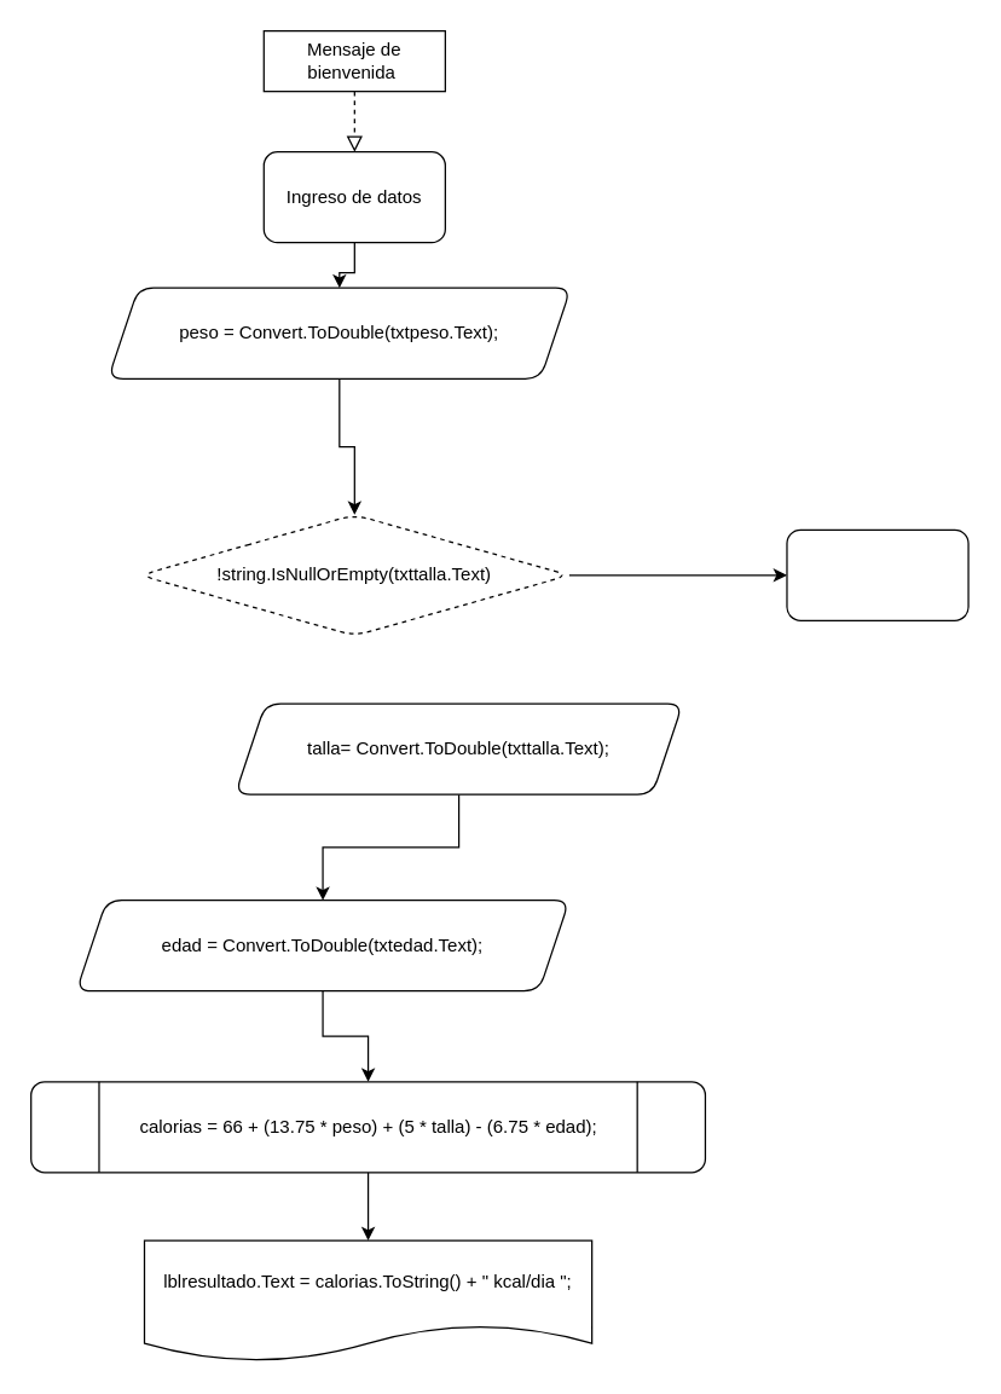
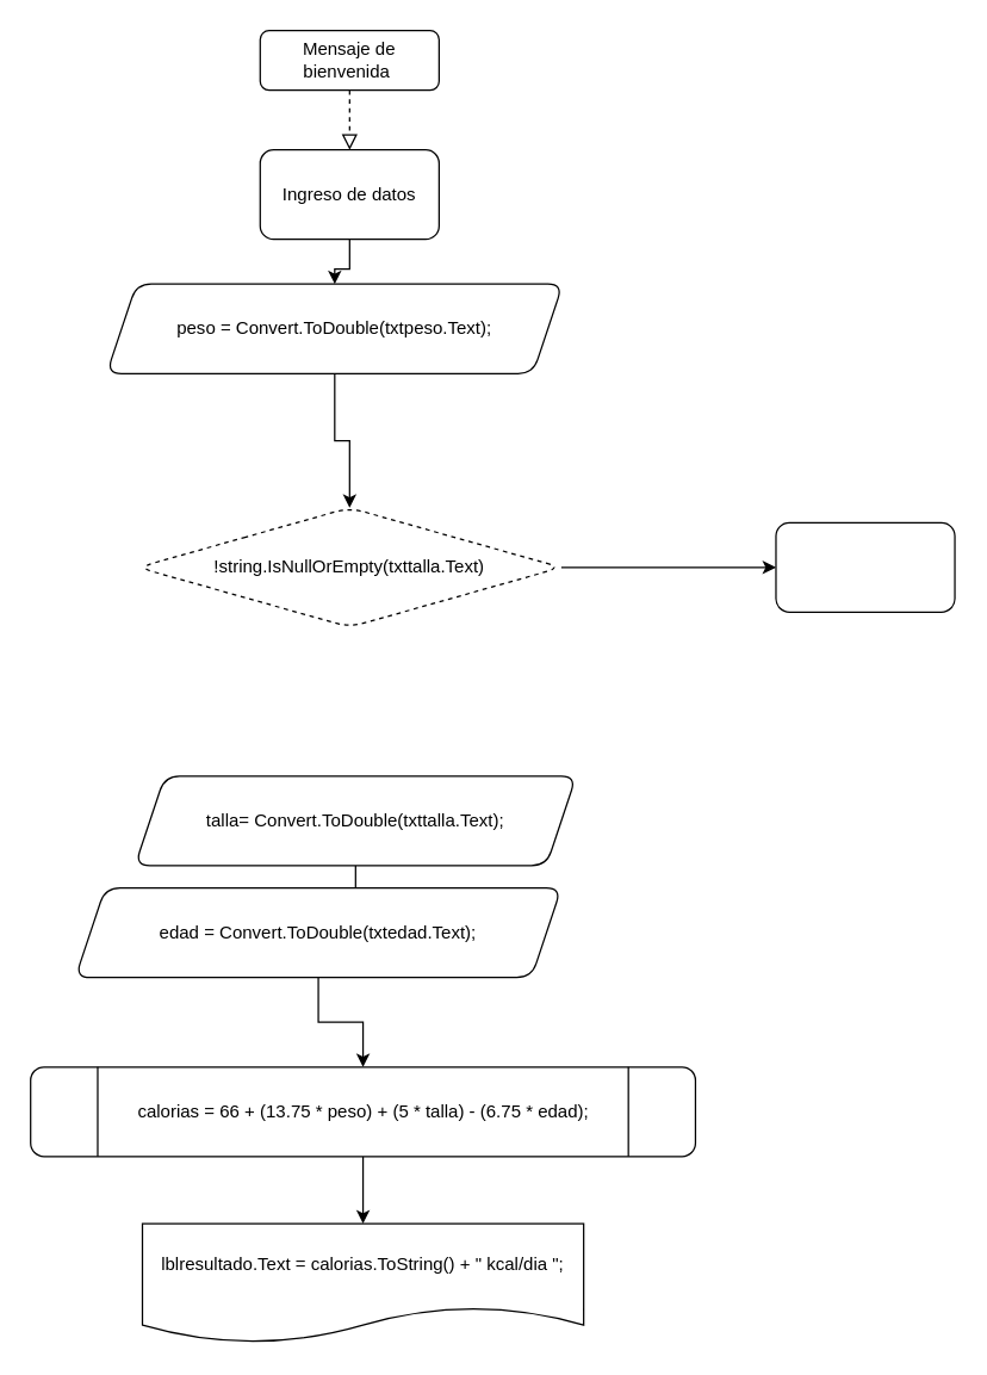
- <mxCell id="2" value="Mensaje de bienvenida&amp;nbsp;" style="whiteSpace=wrap;html=1;fontSize=12;glass=0;strokeWidth=1;shadow=0;rounded=0;" parent="1" vertex="1"><mxGeometry x="174" y="20" width="120" height="40" as="geometry" /></mxCell>
+ <mxCell id="2" value="Mensaje de bienvenida&amp;nbsp;" style="rounded=1;whiteSpace=wrap;html=1;fontSize=12;glass=0;strokeWidth=1;shadow=0;" parent="1" vertex="1"><mxGeometry x="174" y="20" width="120" height="40" as="geometry" /></mxCell>
- <mxCell id="9" value="talla= Convert.ToDouble(txttalla.Text);" style="shape=parallelogram;perimeter=parallelogramPerimeter;whiteSpace=wrap;html=1;fixedSize=1;rounded=1;" vertex="1" parent="1"><mxGeometry x="155" y="465" width="296" height="60" as="geometry" /></mxCell>
+ <mxCell id="9" value="talla= Convert.ToDouble(txttalla.Text);" style="shape=parallelogram;perimeter=parallelogramPerimeter;whiteSpace=wrap;html=1;fixedSize=1;rounded=1;" vertex="1" parent="1"><mxGeometry x="90" y="520" width="296" height="60" as="geometry" /></mxCell>
